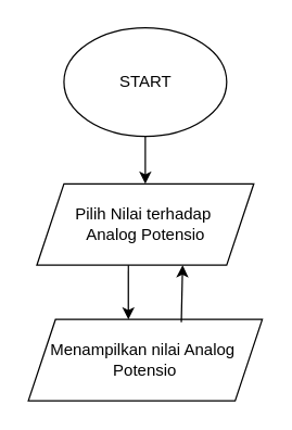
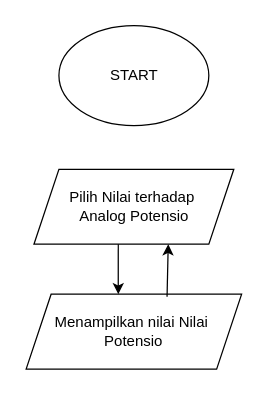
- <mxCell id="5" value="" style="endArrow=classic;html=1;rounded=0;exitX=0.5;exitY=1;exitDx=0;exitDy=0;entryX=0.5;entryY=0;entryDx=0;entryDy=0;" edge="1" parent="1" source="2" target="3"><mxGeometry width="50" height="50" relative="1" as="geometry"><mxPoint x="94" y="245" as="sourcePoint" /><mxPoint x="144" y="195" as="targetPoint" /></mxGeometry></mxCell>
- <mxCell id="4" value="Menampilkan nilai Analog&amp;nbsp;&lt;div&gt;Potensio&lt;/div&gt;" style="shape=parallelogram;perimeter=parallelogramPerimeter;whiteSpace=wrap;html=1;fixedSize=1;" vertex="1" parent="1"><mxGeometry x="20.25" y="235" width="172.5" height="60" as="geometry" /></mxCell>
+ <mxCell id="4" value="Menampilkan nilai Nilai&amp;nbsp;&lt;div&gt;Potensio&lt;/div&gt;" style="shape=parallelogram;perimeter=parallelogramPerimeter;whiteSpace=wrap;html=1;fixedSize=1;" vertex="1" parent="1"><mxGeometry x="20.25" y="235" width="172.5" height="60" as="geometry" /></mxCell>
